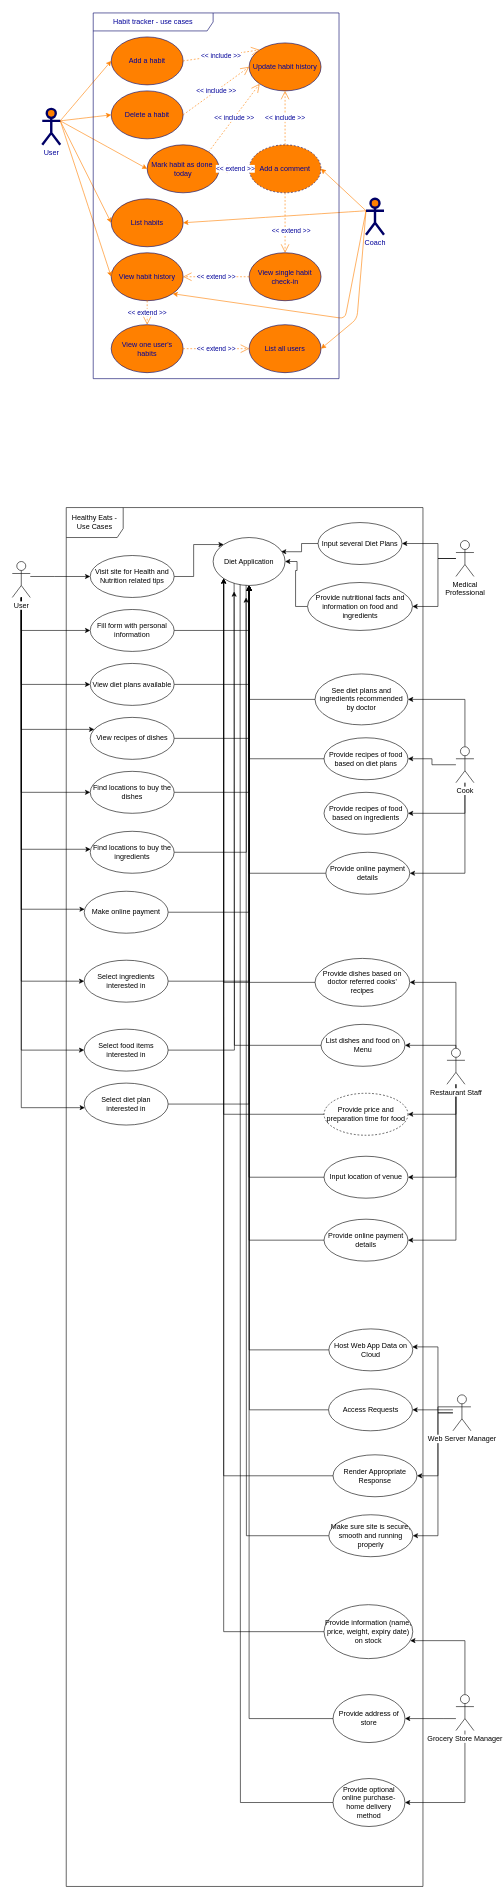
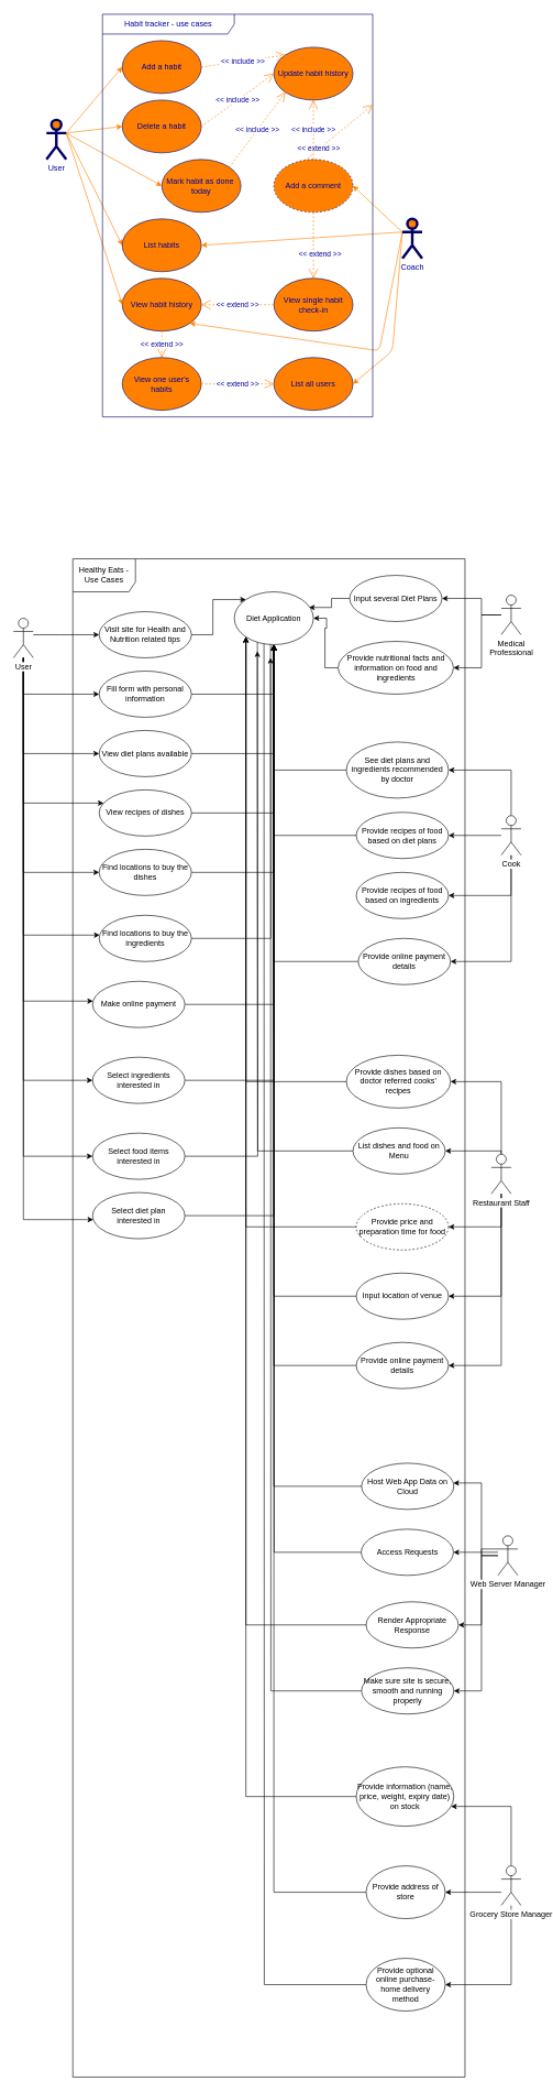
- <mxCell id="26" value="&amp;lt;&amp;lt; extend &amp;gt;&amp;gt;" style="endArrow=open;endSize=12;dashed=1;html=1;entryX=1;entryY=0.5;exitX=0;exitY=0.5;fontColor=#000099;strokeColor=#FF8000;" parent="1" source="5" target="4" edge="1"><mxGeometry x="-0.091" width="160" relative="1" as="geometry"><mxPoint x="365" y="320" as="sourcePoint" /><mxPoint x="495" y="340" as="targetPoint" /><mxPoint as="offset" /></mxGeometry></mxCell>
+ <mxCell id="26" value="&amp;lt;&amp;lt; extend &amp;gt;&amp;gt;" style="endArrow=open;endSize=12;dashed=1;html=1;exitX=0;exitY=0.5;fontColor=#000099;strokeColor=#FF8000;" parent="1" source="5" target="23" edge="1"><mxGeometry x="-0.091" width="160" relative="1" as="geometry"><mxPoint x="365" y="320" as="sourcePoint" /><mxPoint x="495" y="340" as="targetPoint" /><mxPoint as="offset" /></mxGeometry></mxCell>
- <mxCell id="70" value="Cook" style="shape=umlActor;verticalLabelPosition=bottom;labelBackgroundColor=#ffffff;verticalAlign=top;html=1;" parent="1" vertex="1"><mxGeometry x="760" y="1244" width="30" height="60" as="geometry" /></mxCell>
+ <mxCell id="70" value="Cook" style="shape=umlActor;verticalLabelPosition=bottom;labelBackgroundColor=#ffffff;verticalAlign=top;html=1;" parent="1" vertex="1"><mxGeometry x="760" y="1234" width="30" height="60" as="geometry" /></mxCell>
